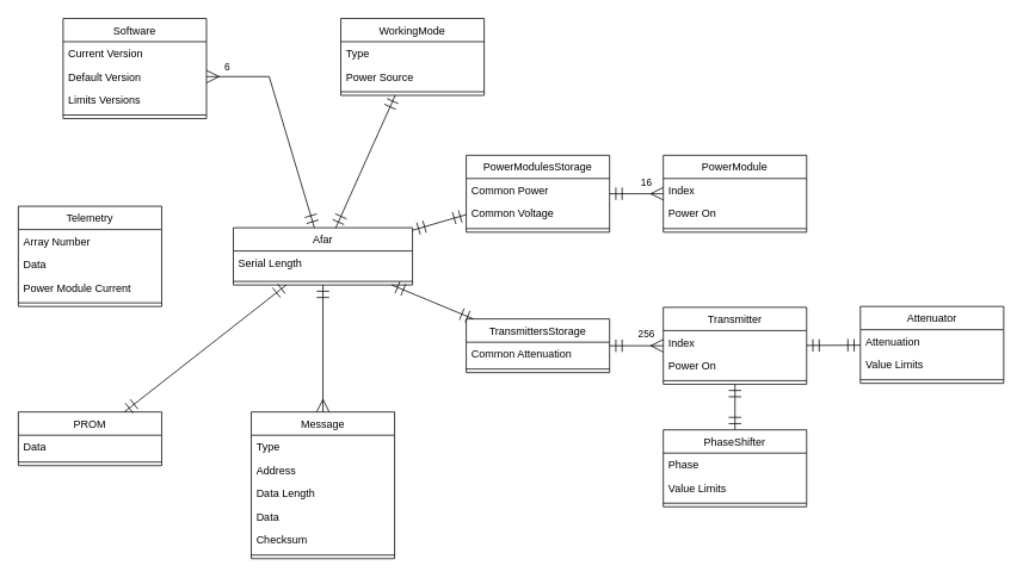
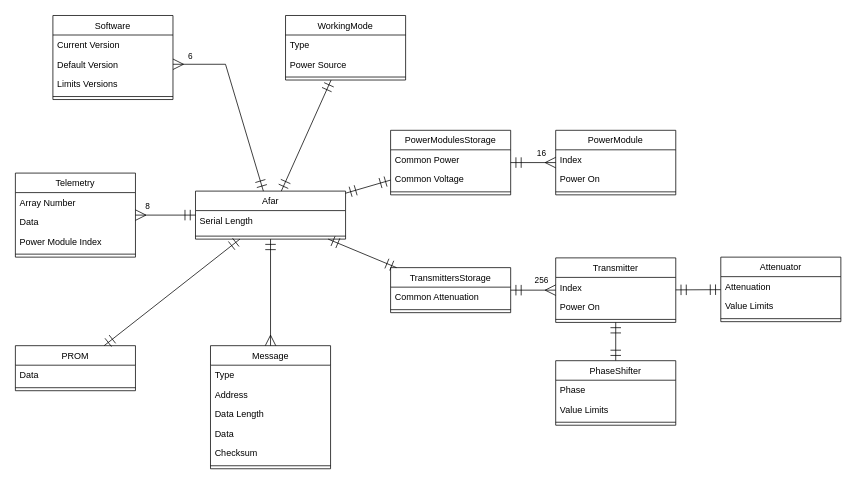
+ <mxCell id="53" style="rounded=0;orthogonalLoop=1;jettySize=auto;html=1;endArrow=ERmany;endFill=0;endSize=12;startArrow=ERmandOne;startFill=0;startSize=12;" edge="1" parent="1" source="2" target="48"><mxGeometry relative="1" as="geometry"><mxPoint x="250" y="272" as="sourcePoint" /><mxPoint x="170" y="221" as="targetPoint" /></mxGeometry></mxCell>
+ <mxCell id="54" value="8" style="edgeLabel;html=1;align=center;verticalAlign=middle;resizable=0;points=[];" vertex="1" connectable="0" parent="53"><mxGeometry x="0.673" y="1" relative="1" as="geometry"><mxPoint x="2" y="-13" as="offset" /></mxGeometry></mxCell>
- <mxCell id="51" value="Power Module Current" style="text;align=left;verticalAlign=top;spacingLeft=4;spacingRight=4;overflow=hidden;rotatable=0;points=[[0,0.5],[1,0.5]];portConstraint=eastwest;" vertex="1" parent="48"><mxGeometry y="78" width="160" height="26" as="geometry" /></mxCell>
+ <mxCell id="51" value="Power Module Index" style="text;align=left;verticalAlign=top;spacingLeft=4;spacingRight=4;overflow=hidden;rotatable=0;points=[[0,0.5],[1,0.5]];portConstraint=eastwest;" vertex="1" parent="48"><mxGeometry y="78" width="160" height="26" as="geometry" /></mxCell>
